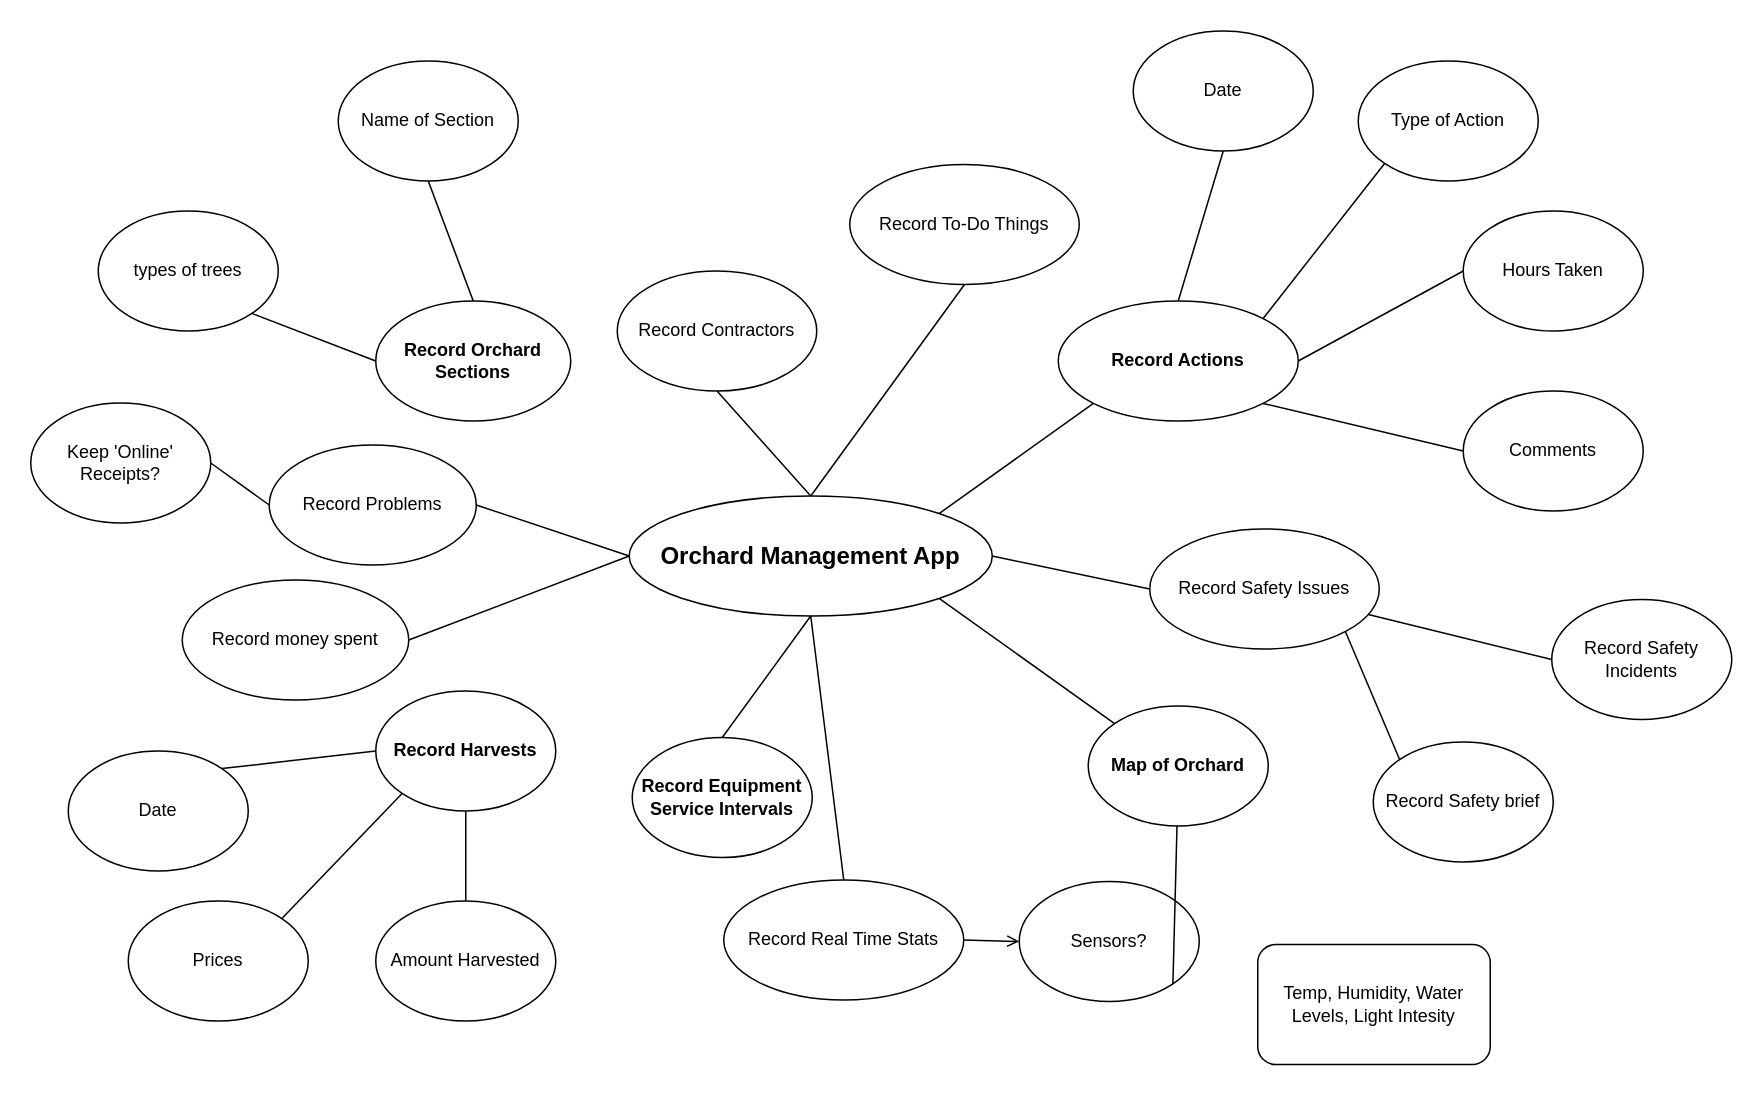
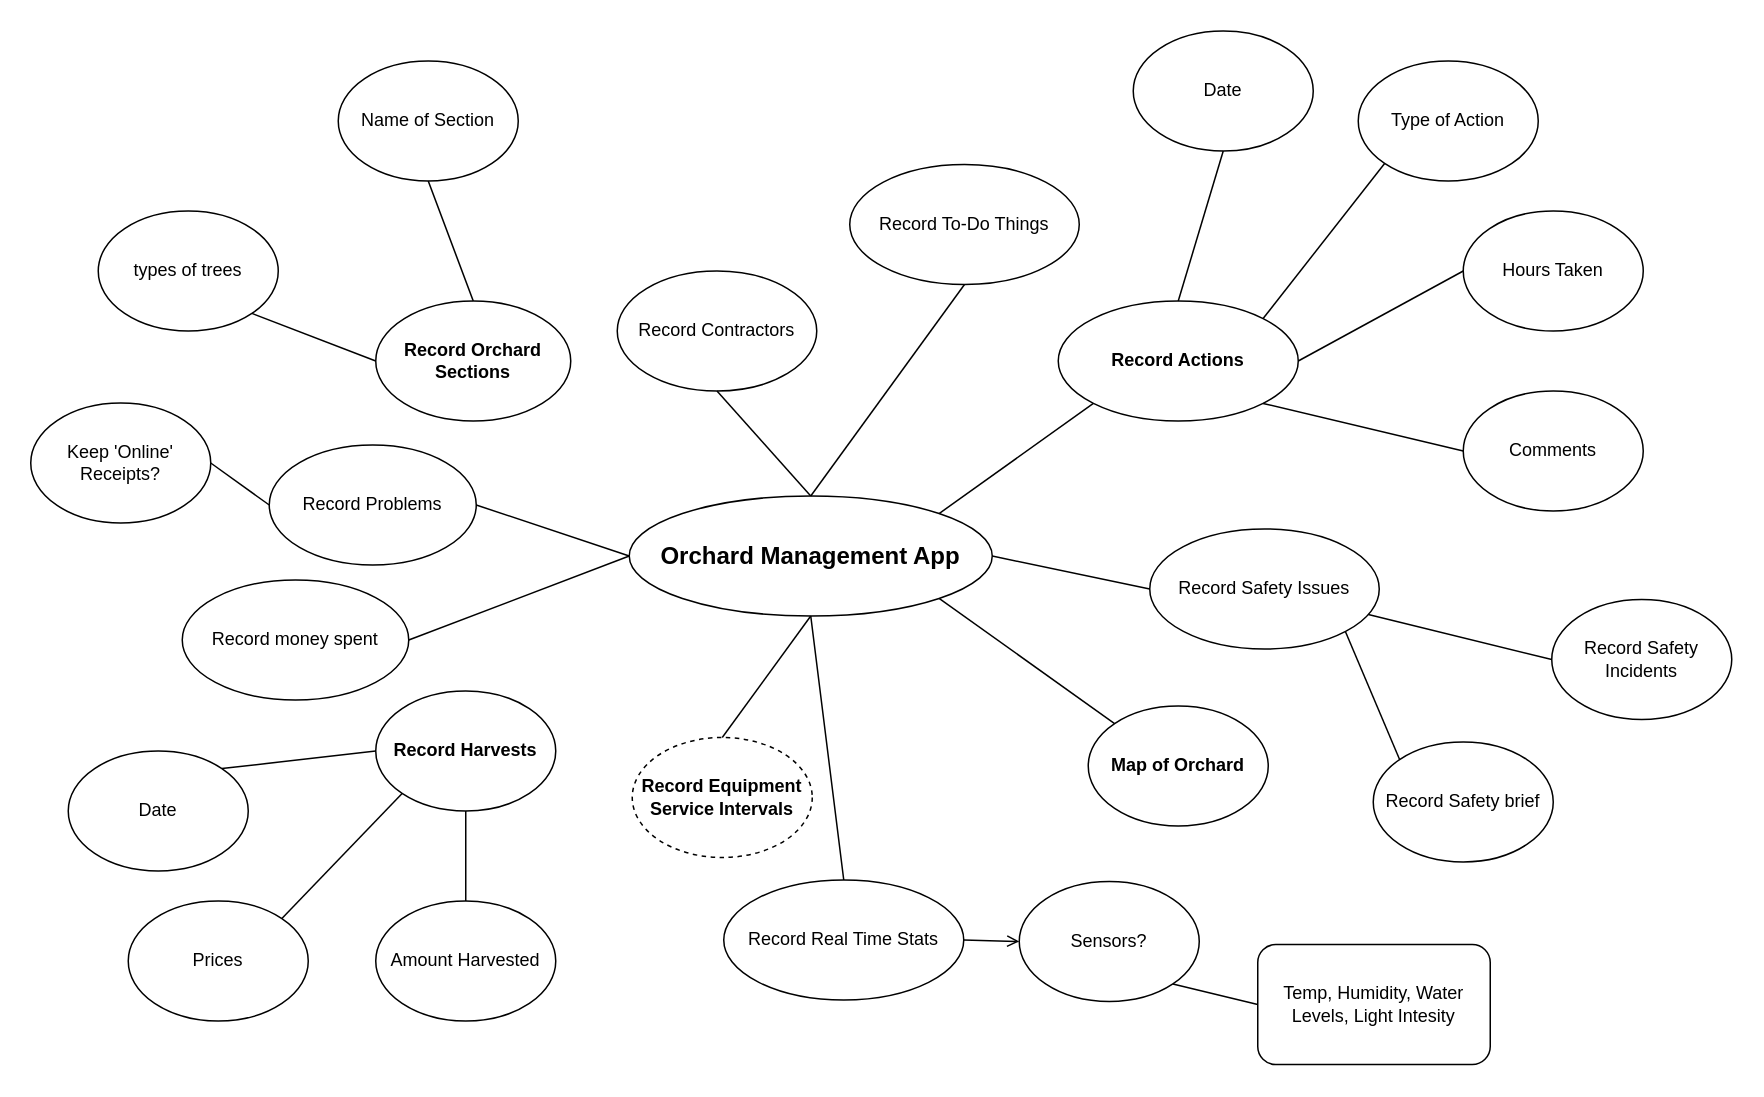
- <mxCell id="27" value="&lt;b&gt;Record Equipment Service Intervals&lt;/b&gt;" style="ellipse;whiteSpace=wrap;html=1;" vertex="1" parent="1"><mxGeometry x="421" y="491" width="120" height="80" as="geometry" /></mxCell>
+ <mxCell id="27" value="&lt;b&gt;Record Equipment Service Intervals&lt;/b&gt;" style="ellipse;whiteSpace=wrap;html=1;dashed=1;" vertex="1" parent="1"><mxGeometry x="421" y="491" width="120" height="80" as="geometry" /></mxCell>
- <mxCell id="46" value="" style="endArrow=none;html=1;exitX=1;exitY=1;exitDx=0;exitDy=0;" edge="1" parent="1" source="43" target="7"><mxGeometry width="50" height="50" relative="1" as="geometry"><mxPoint x="809" y="692" as="sourcePoint" /><mxPoint x="807" y="668" as="targetPoint" /></mxGeometry></mxCell>
+ <mxCell id="46" value="" style="endArrow=none;html=1;entryX=0;entryY=0.5;entryDx=0;entryDy=0;exitX=1;exitY=1;exitDx=0;exitDy=0;" edge="1" parent="1" source="43" target="45"><mxGeometry width="50" height="50" relative="1" as="geometry"><mxPoint x="809" y="692" as="sourcePoint" /><mxPoint x="807" y="668" as="targetPoint" /></mxGeometry></mxCell>
